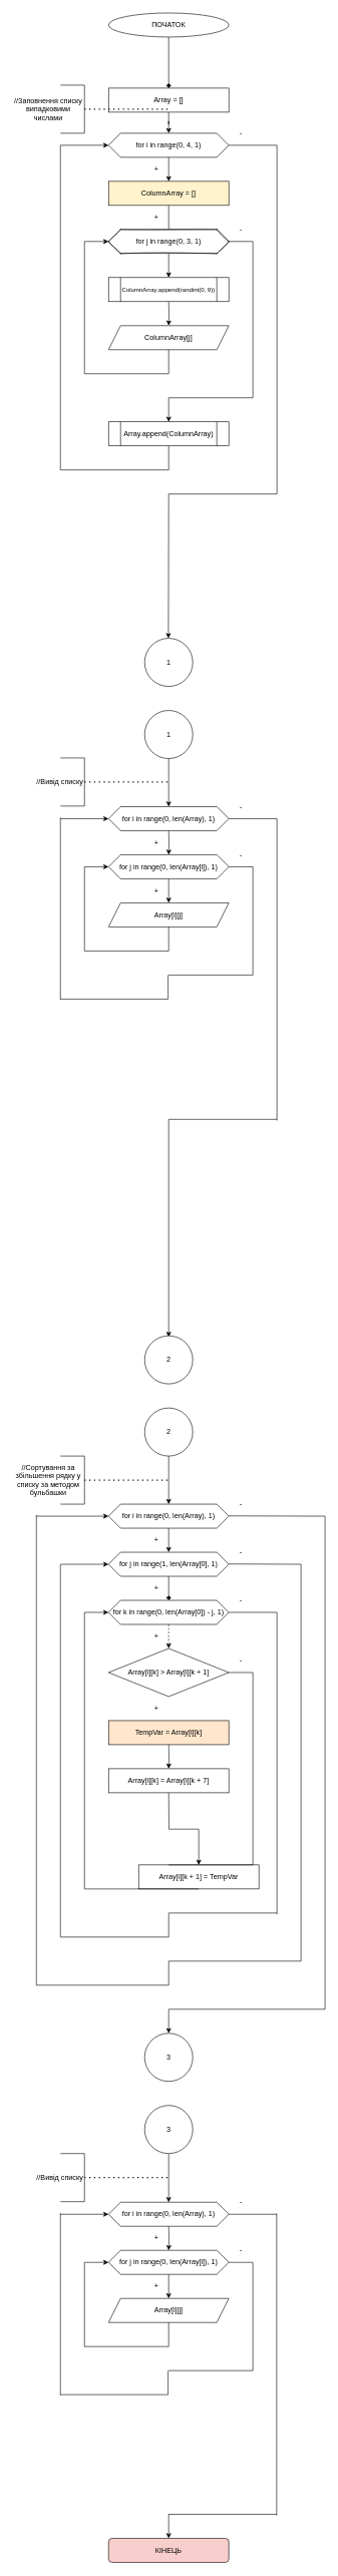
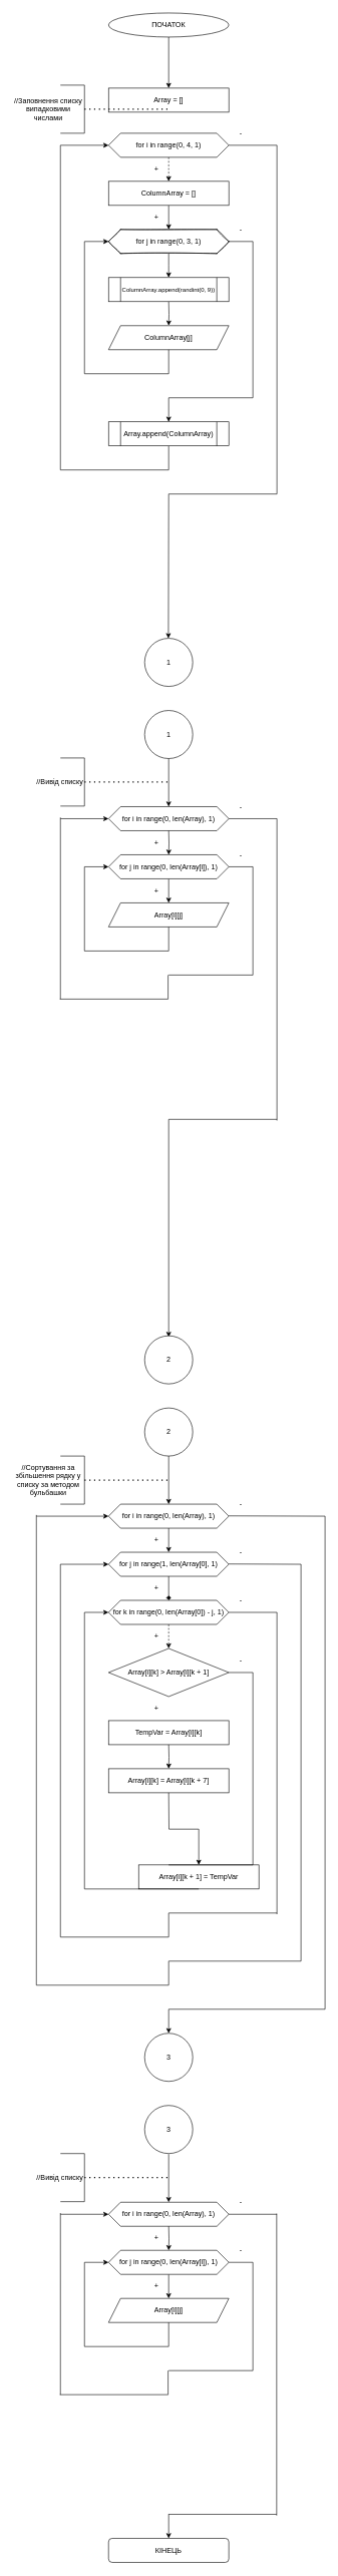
- <mxCell id="2" value="" style="edgeStyle=orthogonalEdgeStyle;rounded=0;orthogonalLoop=1;jettySize=auto;html=1;endArrow=diamond;" parent="1" source="3" target="5" edge="1"><mxGeometry relative="1" as="geometry" /></mxCell>
+ <mxCell id="2" value="" style="edgeStyle=orthogonalEdgeStyle;rounded=0;orthogonalLoop=1;jettySize=auto;html=1;" parent="1" source="3" target="5" edge="1"><mxGeometry relative="1" as="geometry" /></mxCell>
- <mxCell id="4" value="" style="edgeStyle=orthogonalEdgeStyle;rounded=0;orthogonalLoop=1;jettySize=auto;html=1;" parent="1" source="5" target="7" edge="1"><mxGeometry relative="1" as="geometry" /></mxCell>
- <mxCell id="6" value="" style="edgeStyle=orthogonalEdgeStyle;rounded=0;orthogonalLoop=1;jettySize=auto;html=1;" parent="1" source="7" target="9" edge="1"><mxGeometry relative="1" as="geometry" /></mxCell>
+ <mxCell id="6" value="" style="edgeStyle=orthogonalEdgeStyle;rounded=0;orthogonalLoop=1;jettySize=auto;html=1;dashed=1;" parent="1" source="7" target="9" edge="1"><mxGeometry relative="1" as="geometry" /></mxCell>
- <mxCell id="9" value="ColumnArray = []" style="rounded=0;whiteSpace=wrap;html=1;fillColor=#fff2cc;" parent="1" vertex="1"><mxGeometry x="180" y="300" width="200" height="40" as="geometry" /></mxCell>
+ <mxCell id="9" value="ColumnArray = []" style="rounded=0;whiteSpace=wrap;html=1;" parent="1" vertex="1"><mxGeometry x="180" y="300" width="200" height="40" as="geometry" /></mxCell>
- <mxCell id="8" value="" style="edgeStyle=orthogonalEdgeStyle;rounded=0;orthogonalLoop=1;jettySize=auto;html=1;endArrow=none;" parent="1" source="9" target="11" edge="1"><mxGeometry relative="1" as="geometry" /></mxCell>
+ <mxCell id="8" value="" style="edgeStyle=orthogonalEdgeStyle;rounded=0;orthogonalLoop=1;jettySize=auto;html=1;" parent="1" source="9" target="11" edge="1"><mxGeometry relative="1" as="geometry" /></mxCell>
- <mxCell id="63" value="TempVar = Array[i][k]" style="rounded=0;whiteSpace=wrap;html=1;fillColor=#ffe6cc;" parent="1" vertex="1"><mxGeometry x="180" y="2860" width="200" height="40" as="geometry" /></mxCell>
+ <mxCell id="63" value="TempVar = Array[i][k]" style="rounded=0;whiteSpace=wrap;html=1;" parent="1" vertex="1"><mxGeometry x="180" y="2860" width="200" height="40" as="geometry" /></mxCell>
- <mxCell id="98" value="КІНЕЦЬ" style="rounded=1;whiteSpace=wrap;html=1;fillColor=#f8cecc;" parent="1" vertex="1"><mxGeometry x="180" y="4220" width="200" height="40" as="geometry" /></mxCell>
+ <mxCell id="98" value="КІНЕЦЬ" style="rounded=1;whiteSpace=wrap;html=1;" parent="1" vertex="1"><mxGeometry x="180" y="4220" width="200" height="40" as="geometry" /></mxCell>
